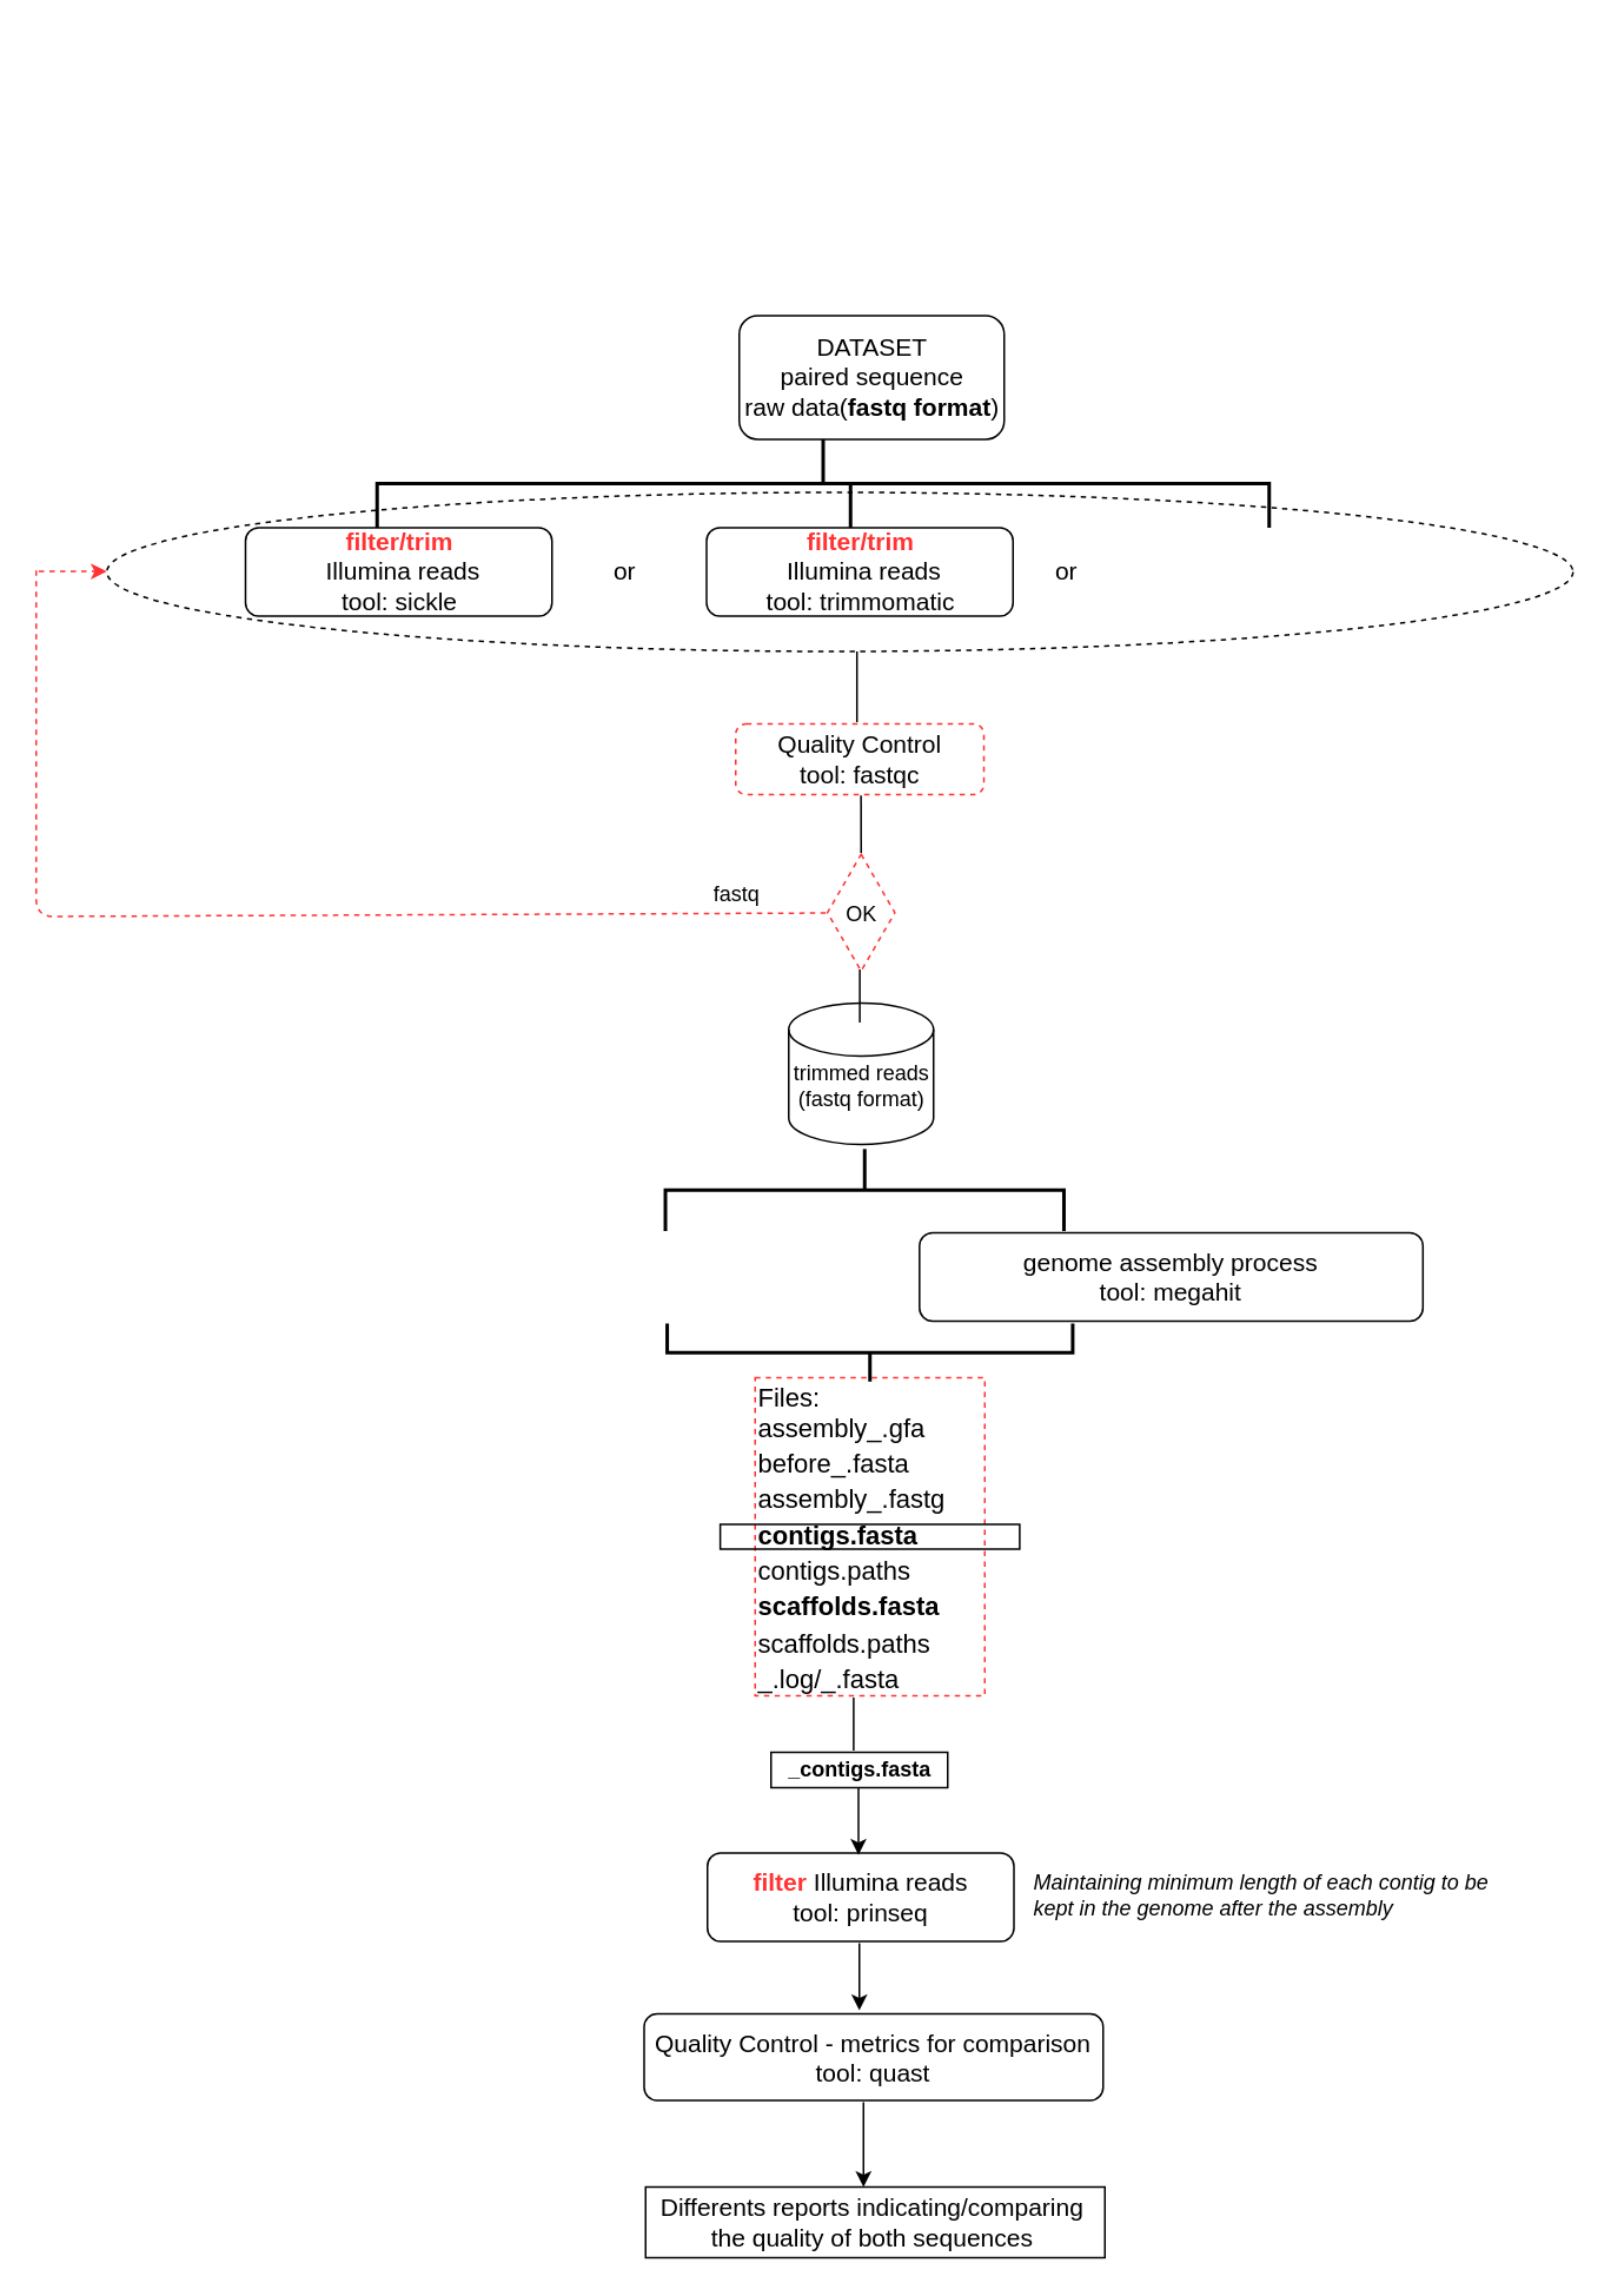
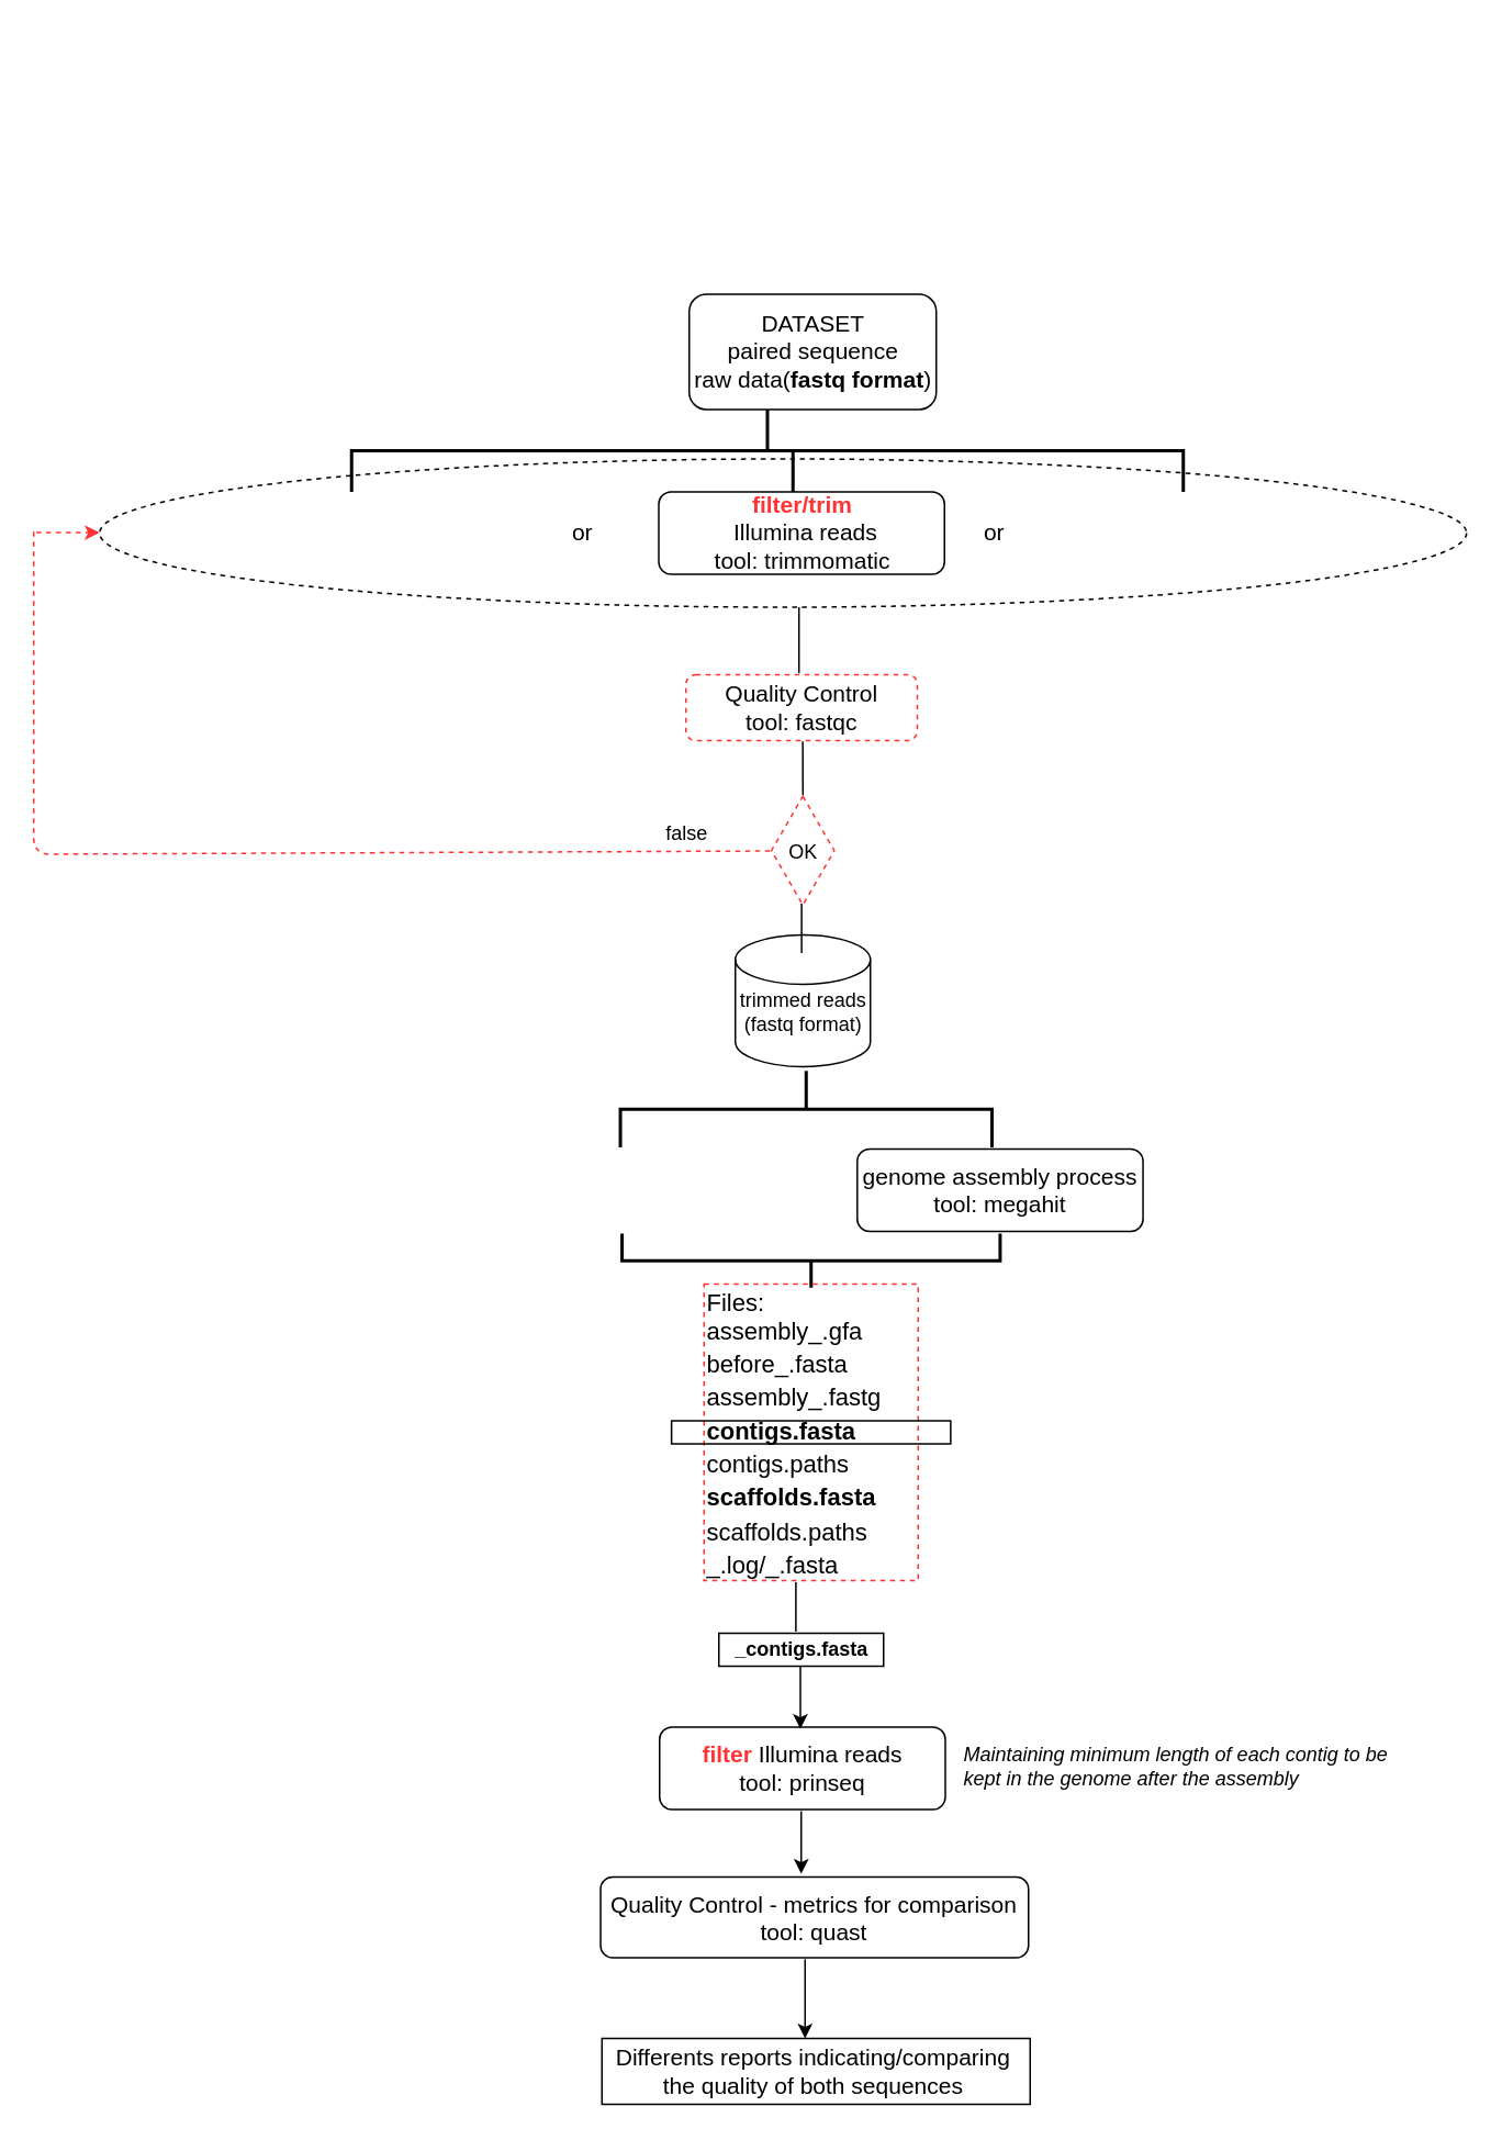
- <mxCell id="6" value="&lt;font style=&quot;font-size: 14px&quot;&gt;&lt;b&gt;&lt;font color=&quot;#ff3333&quot;&gt;filter&lt;/font&gt;&lt;/b&gt;&lt;b&gt;&lt;font color=&quot;#ff3333&quot;&gt;/trim&lt;/font&gt;&lt;/b&gt;&lt;b&gt;&lt;font color=&quot;#ff3333&quot;&gt;&lt;br&gt;&lt;/font&gt;&lt;/b&gt;&amp;nbsp;Illumina reads&lt;br&gt;tool: sickle&lt;br&gt;&lt;/font&gt;" style="rounded=1;whiteSpace=wrap;html=1;fillColor=none;" vertex="1" parent="1"><mxGeometry x="138.5" y="298" width="173.5" height="50" as="geometry" /></mxCell>
- <mxCell id="17" value="fastq&amp;nbsp;" style="text;html=1;align=center;verticalAlign=middle;resizable=0;points=[];autosize=1;strokeColor=none;" vertex="1" parent="1"><mxGeometry x="398" y="496.005" width="40" height="20" as="geometry" /></mxCell>
+ <mxCell id="17" value="false&amp;nbsp;" style="text;html=1;align=center;verticalAlign=middle;resizable=0;points=[];autosize=1;strokeColor=none;" vertex="1" parent="1"><mxGeometry x="398" y="496.005" width="40" height="20" as="geometry" /></mxCell>
- <mxCell id="22" value="&lt;font style=&quot;font-size: 14px&quot;&gt;genome assembly process&lt;br&gt;tool: megahit&lt;br&gt;&lt;/font&gt;" style="rounded=1;whiteSpace=wrap;html=1;fillColor=none;" vertex="1" parent="1"><mxGeometry x="520.04" y="697" width="285" height="50" as="geometry" /></mxCell>
+ <mxCell id="22" value="&lt;font style=&quot;font-size: 14px&quot;&gt;genome assembly process&lt;br&gt;tool: megahit&lt;br&gt;&lt;/font&gt;" style="rounded=1;whiteSpace=wrap;html=1;fillColor=none;" vertex="1" parent="1"><mxGeometry x="520.04" y="697" width="173.5" height="50" as="geometry" /></mxCell>
